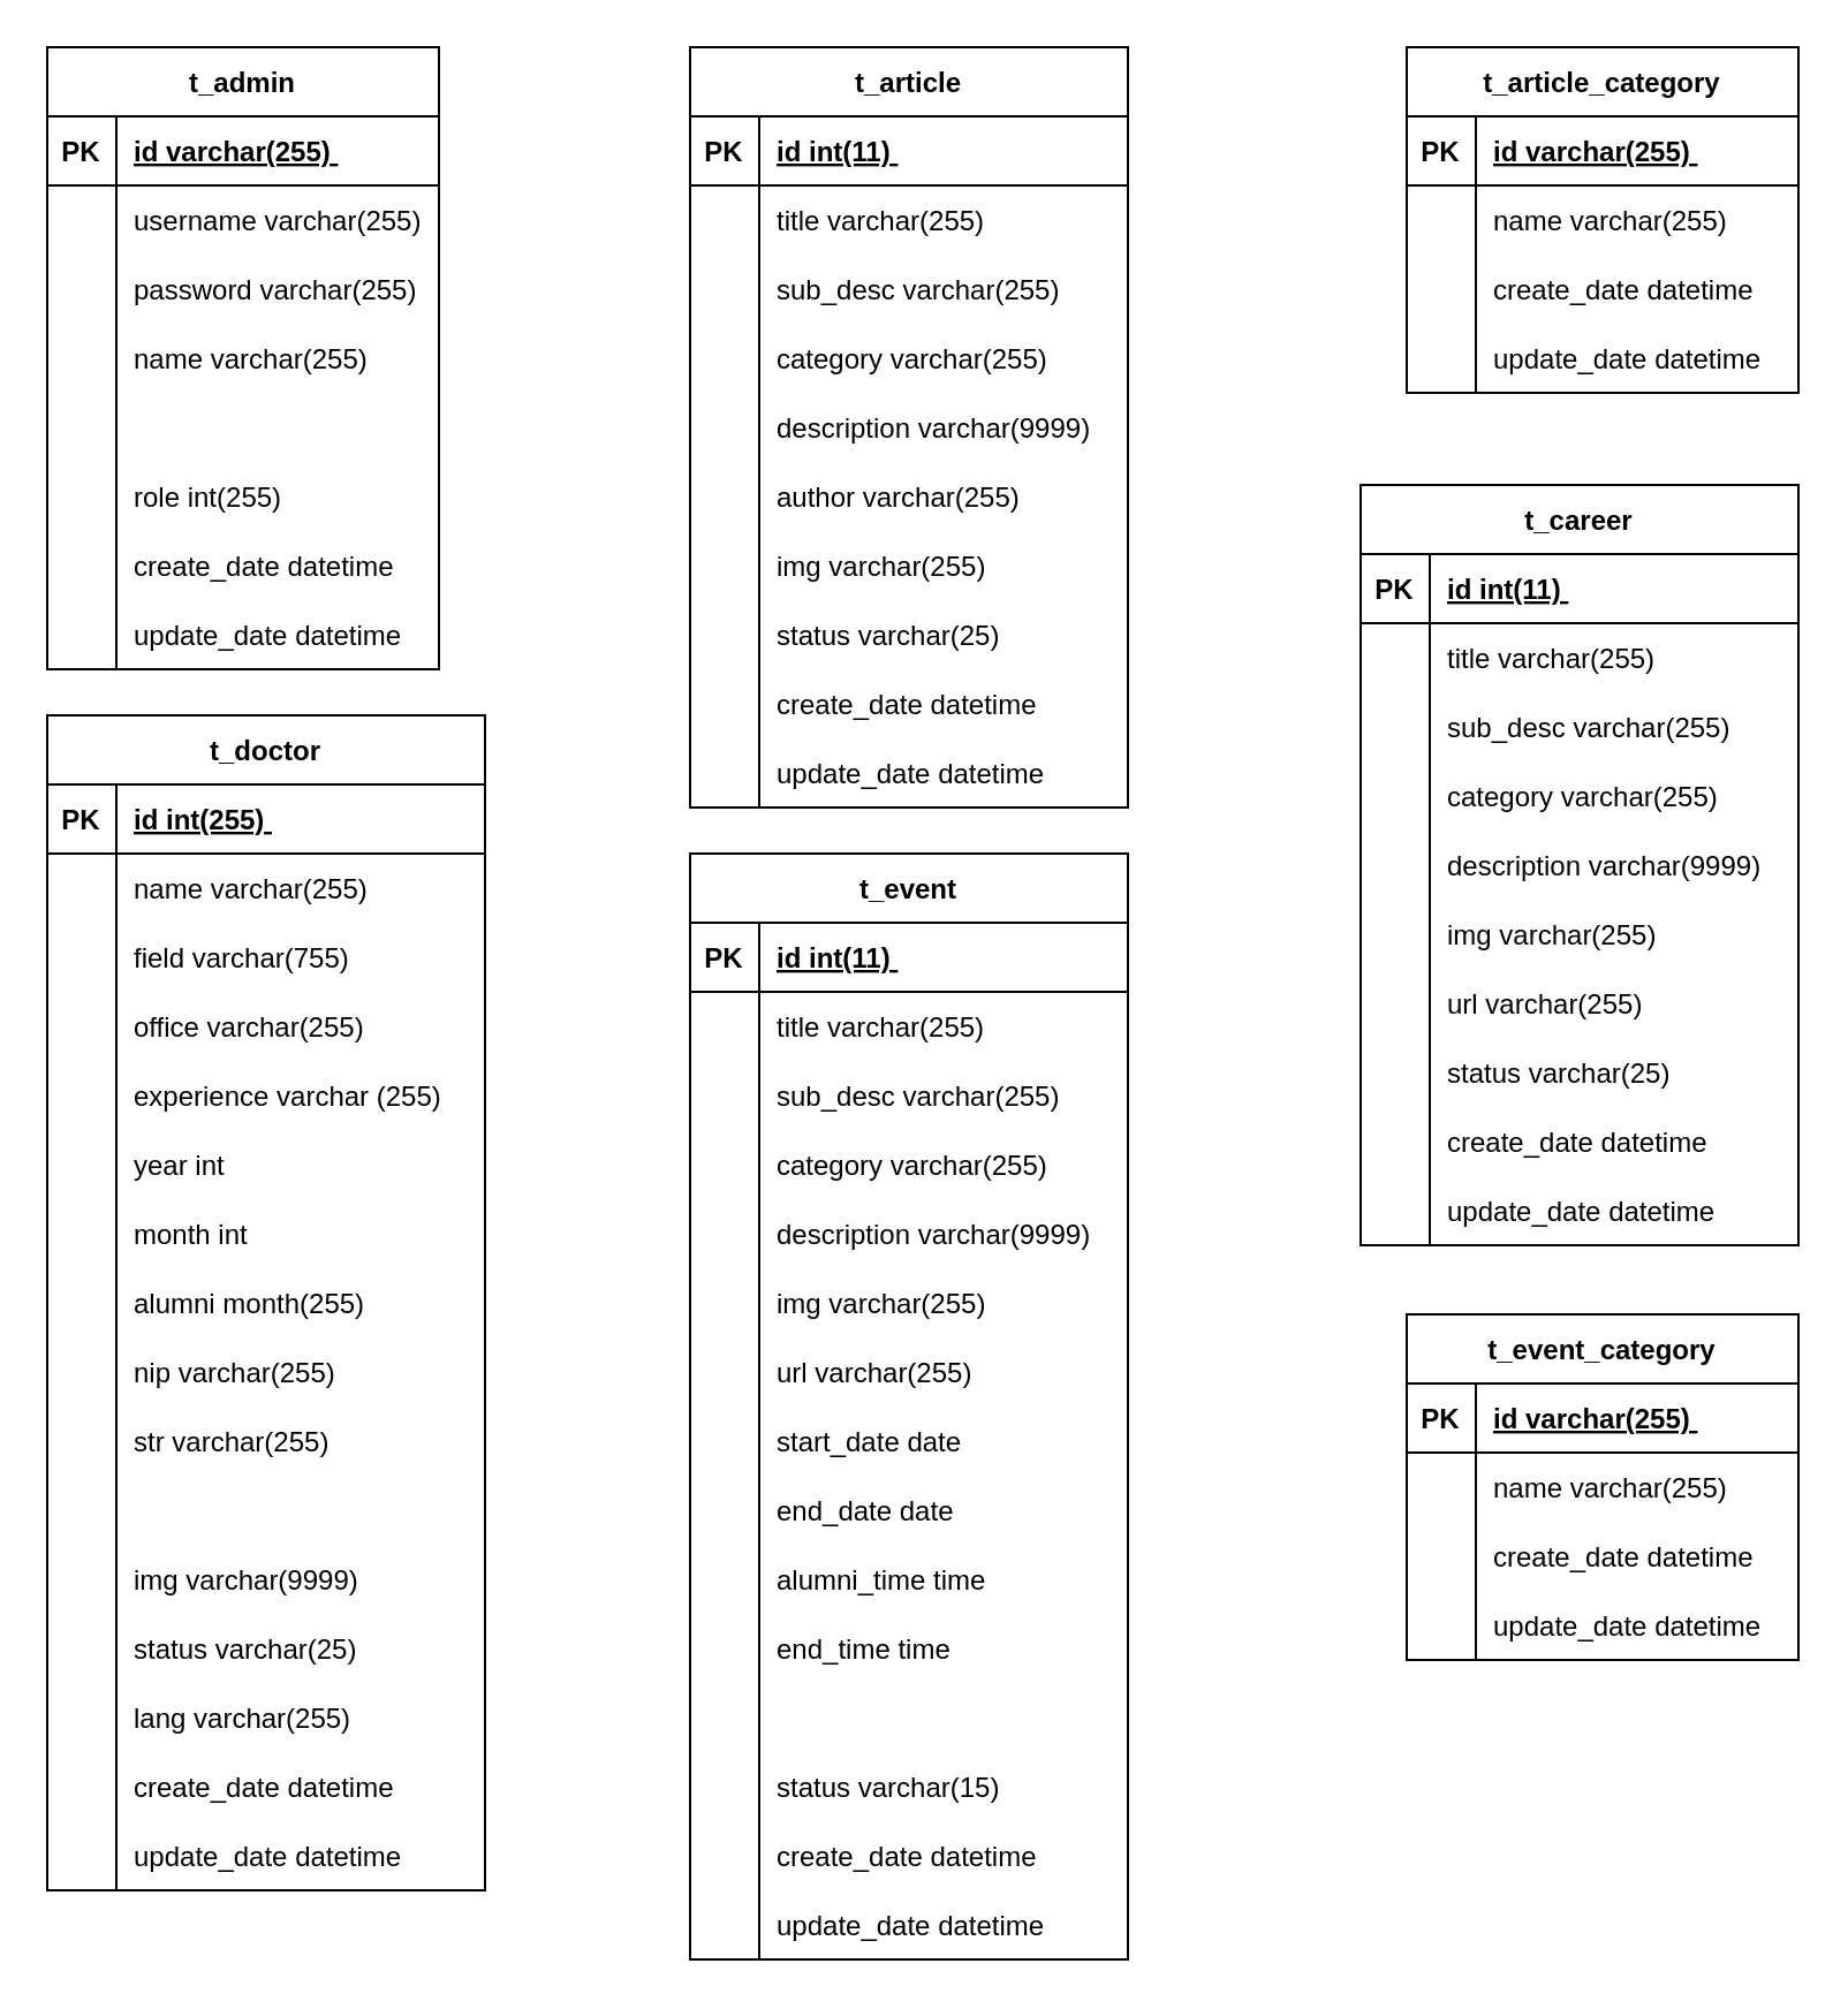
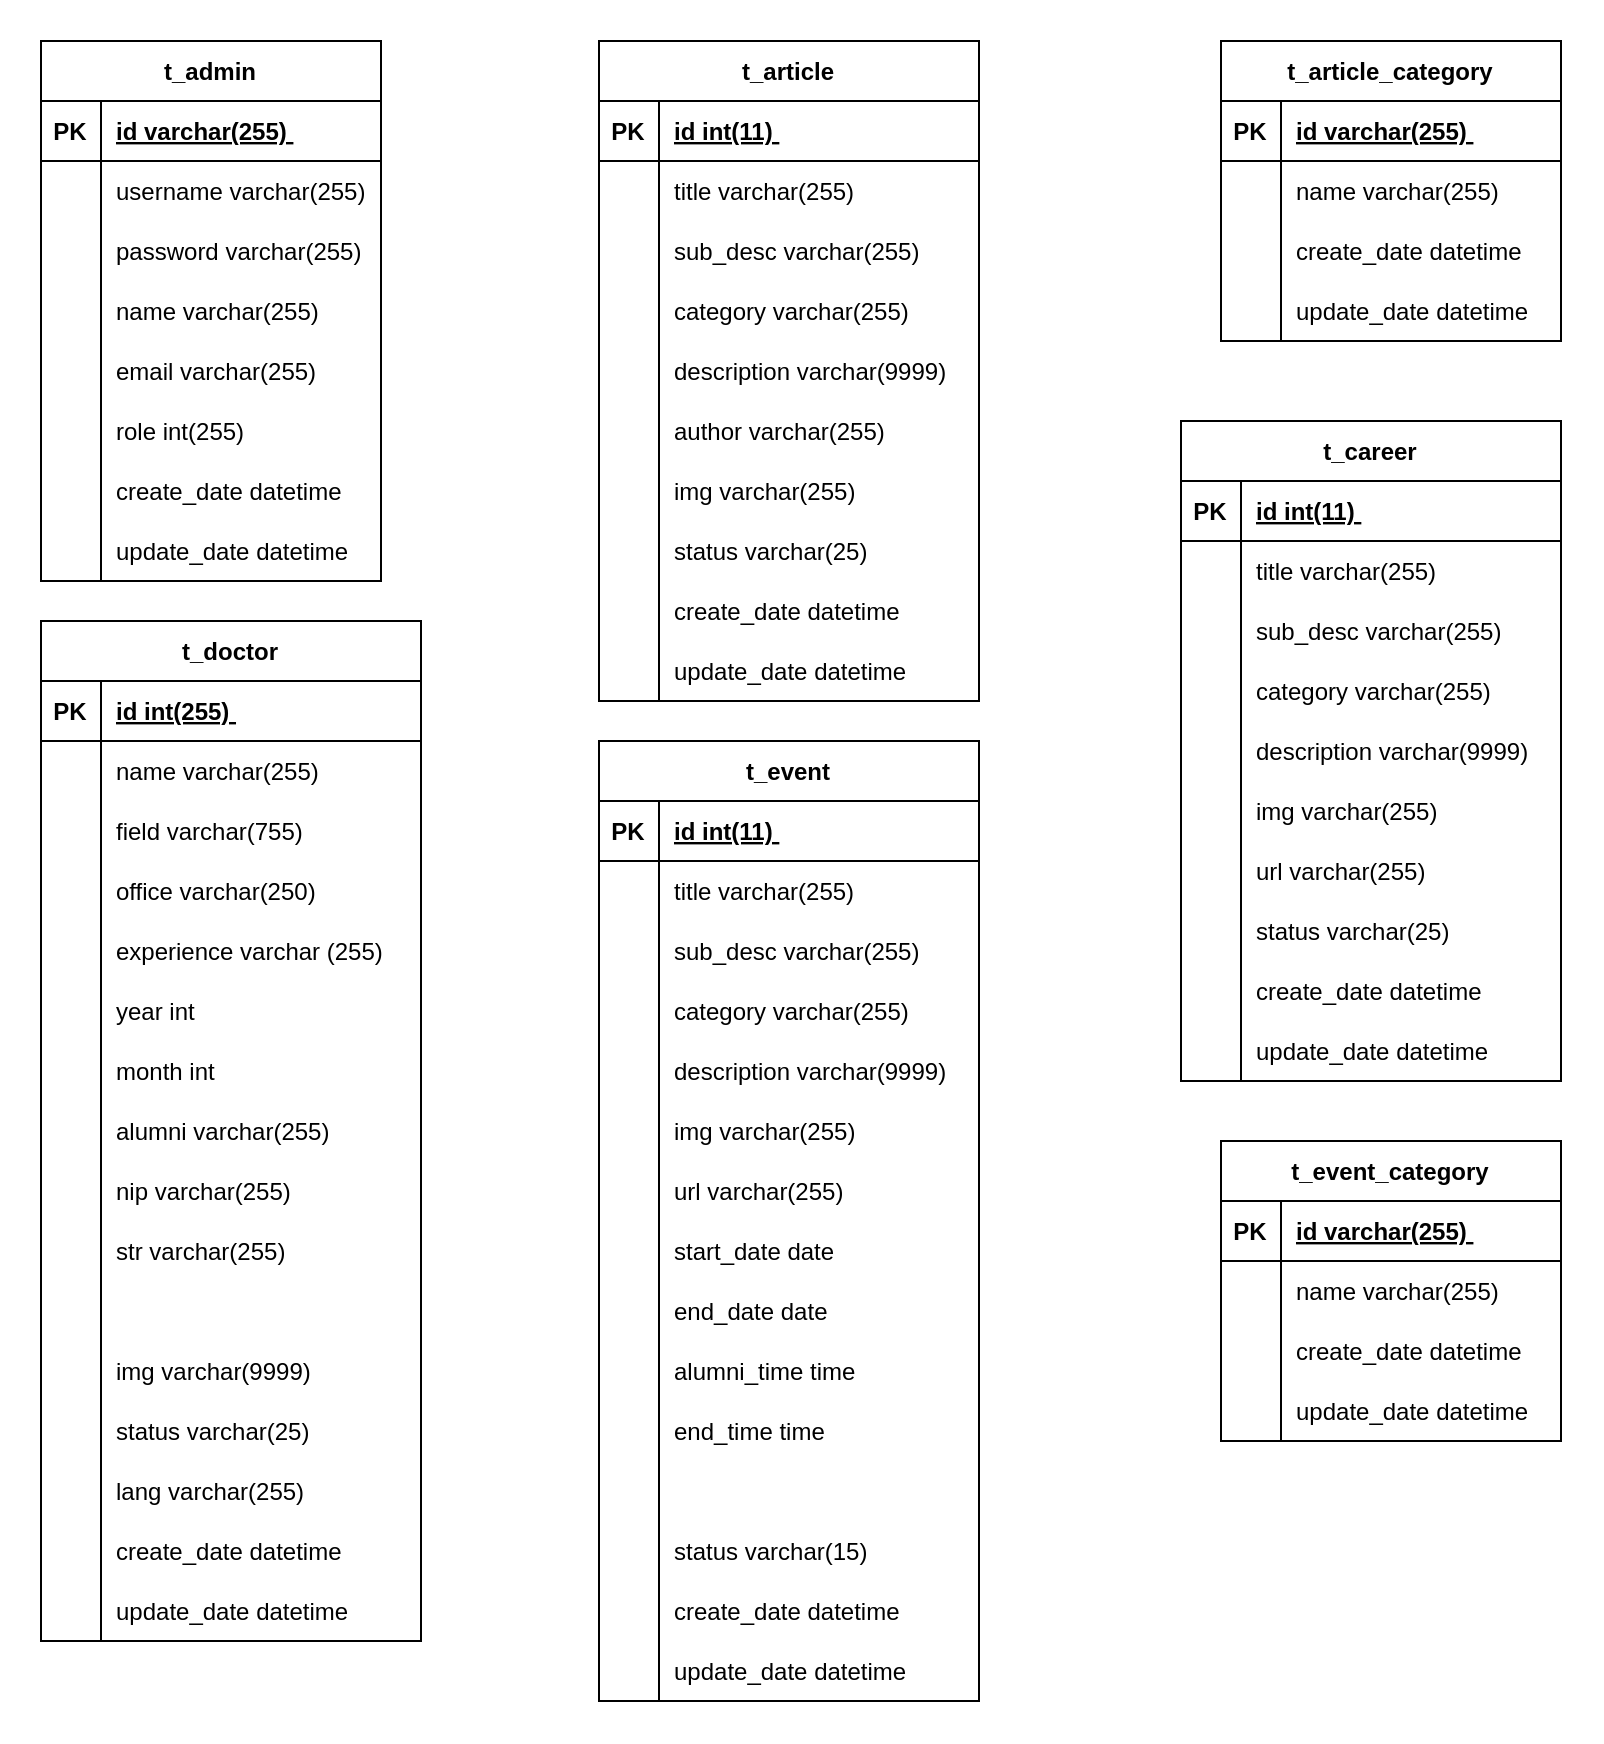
+ <mxCell id="17" value="email varchar(255)" style="shape=partialRectangle;overflow=hidden;connectable=0;fillColor=none;top=0;left=0;bottom=0;right=0;align=left;spacingLeft=6;" vertex="1" parent="15"><mxGeometry x="30" width="140" height="30" as="geometry"><mxRectangle width="140" height="30" as="alternateBounds" /></mxGeometry></mxCell>
- <mxCell id="159" value="office varchar(255)" style="shape=partialRectangle;overflow=hidden;connectable=0;fillColor=none;top=0;left=0;bottom=0;right=0;align=left;spacingLeft=6;" vertex="1" parent="157"><mxGeometry x="30" width="160" height="30" as="geometry"><mxRectangle width="160" height="30" as="alternateBounds" /></mxGeometry></mxCell>
+ <mxCell id="159" value="office varchar(250)" style="shape=partialRectangle;overflow=hidden;connectable=0;fillColor=none;top=0;left=0;bottom=0;right=0;align=left;spacingLeft=6;" vertex="1" parent="157"><mxGeometry x="30" width="160" height="30" as="geometry"><mxRectangle width="160" height="30" as="alternateBounds" /></mxGeometry></mxCell>
- <mxCell id="171" value="alumni month(255)" style="shape=partialRectangle;overflow=hidden;connectable=0;fillColor=none;top=0;left=0;bottom=0;right=0;align=left;spacingLeft=6;" vertex="1" parent="169"><mxGeometry x="30" width="160" height="30" as="geometry"><mxRectangle width="160" height="30" as="alternateBounds" /></mxGeometry></mxCell>
+ <mxCell id="171" value="alumni varchar(255)" style="shape=partialRectangle;overflow=hidden;connectable=0;fillColor=none;top=0;left=0;bottom=0;right=0;align=left;spacingLeft=6;" vertex="1" parent="169"><mxGeometry x="30" width="160" height="30" as="geometry"><mxRectangle width="160" height="30" as="alternateBounds" /></mxGeometry></mxCell>
